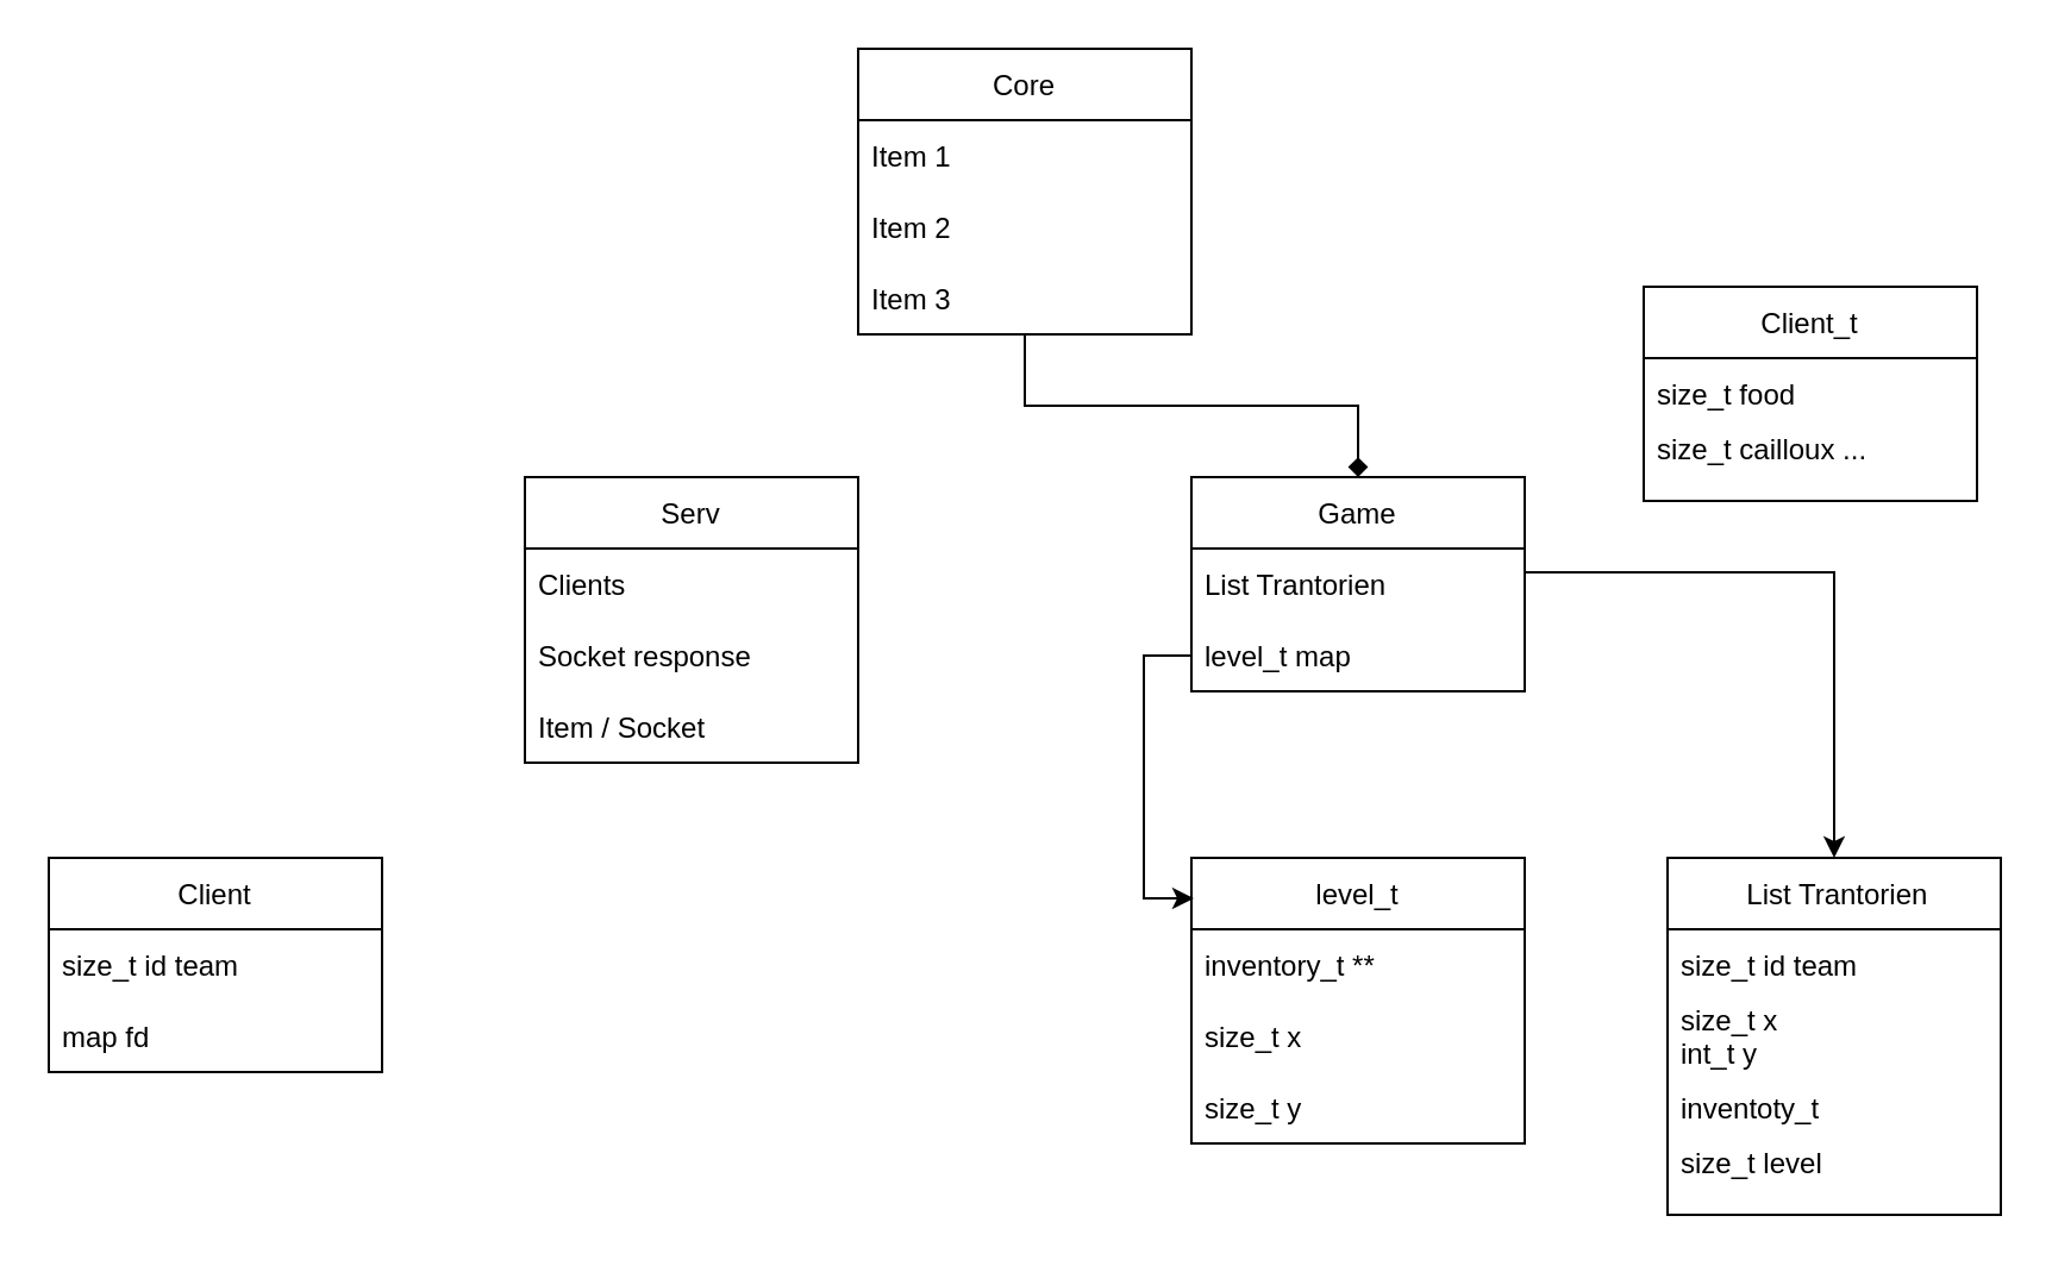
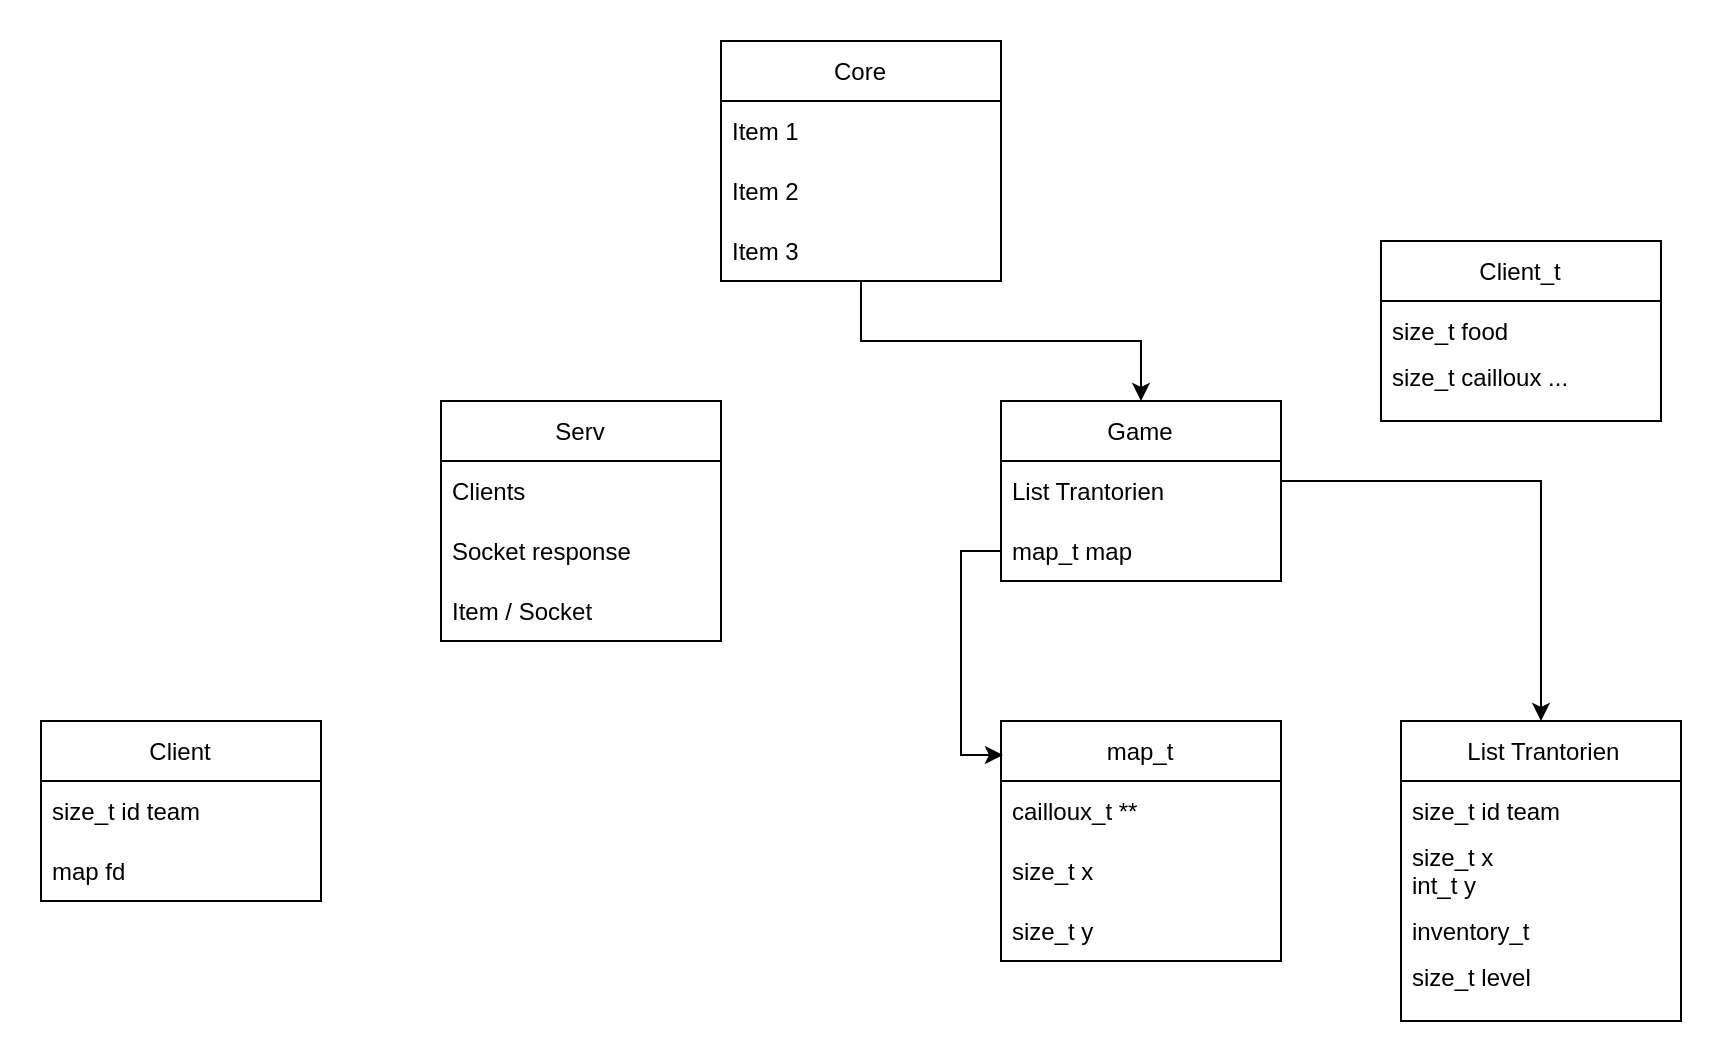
- <mxCell id="2" style="edgeStyle=orthogonalEdgeStyle;rounded=0;orthogonalLoop=1;jettySize=auto;html=1;entryX=0.5;entryY=0;entryDx=0;entryDy=0;endArrow=diamond;" parent="1" source="3" target="11" edge="1"><mxGeometry relative="1" as="geometry" /></mxCell>
+ <mxCell id="2" style="edgeStyle=orthogonalEdgeStyle;rounded=0;orthogonalLoop=1;jettySize=auto;html=1;entryX=0.5;entryY=0;entryDx=0;entryDy=0;" parent="1" source="3" target="11" edge="1"><mxGeometry relative="1" as="geometry" /></mxCell>
- <mxCell id="13" value="level_t map" style="text;strokeColor=none;fillColor=none;align=left;verticalAlign=middle;spacingLeft=4;spacingRight=4;overflow=hidden;points=[[0,0.5],[1,0.5]];portConstraint=eastwest;rotatable=0;" parent="11" vertex="1"><mxGeometry y="60" width="140" height="30" as="geometry" /></mxCell>
+ <mxCell id="13" value="map_t map" style="text;strokeColor=none;fillColor=none;align=left;verticalAlign=middle;spacingLeft=4;spacingRight=4;overflow=hidden;points=[[0,0.5],[1,0.5]];portConstraint=eastwest;rotatable=0;" parent="11" vertex="1"><mxGeometry y="60" width="140" height="30" as="geometry" /></mxCell>
- <mxCell id="23" value="level_t" style="swimlane;fontStyle=0;childLayout=stackLayout;horizontal=1;startSize=30;horizontalStack=0;resizeParent=1;resizeParentMax=0;resizeLast=0;collapsible=1;marginBottom=0;" parent="1" vertex="1"><mxGeometry x="500" y="360" width="140" height="120" as="geometry" /></mxCell>
+ <mxCell id="23" value="map_t" style="swimlane;fontStyle=0;childLayout=stackLayout;horizontal=1;startSize=30;horizontalStack=0;resizeParent=1;resizeParentMax=0;resizeLast=0;collapsible=1;marginBottom=0;" parent="1" vertex="1"><mxGeometry x="500" y="360" width="140" height="120" as="geometry" /></mxCell>
- <mxCell id="24" value="inventory_t **" style="text;strokeColor=none;fillColor=none;align=left;verticalAlign=middle;spacingLeft=4;spacingRight=4;overflow=hidden;points=[[0,0.5],[1,0.5]];portConstraint=eastwest;rotatable=0;" parent="23" vertex="1"><mxGeometry y="30" width="140" height="30" as="geometry" /></mxCell>
+ <mxCell id="24" value="cailloux_t **" style="text;strokeColor=none;fillColor=none;align=left;verticalAlign=middle;spacingLeft=4;spacingRight=4;overflow=hidden;points=[[0,0.5],[1,0.5]];portConstraint=eastwest;rotatable=0;" parent="23" vertex="1"><mxGeometry y="30" width="140" height="30" as="geometry" /></mxCell>
- <mxCell id="21" value="inventoty_t" style="text;strokeColor=none;fillColor=none;align=left;verticalAlign=middle;spacingLeft=4;spacingRight=4;overflow=hidden;points=[[0,0.5],[1,0.5]];portConstraint=eastwest;rotatable=0;" parent="18" vertex="1"><mxGeometry y="90" width="140" height="30" as="geometry" /></mxCell>
+ <mxCell id="21" value="inventory_t" style="text;strokeColor=none;fillColor=none;align=left;verticalAlign=middle;spacingLeft=4;spacingRight=4;overflow=hidden;points=[[0,0.5],[1,0.5]];portConstraint=eastwest;rotatable=0;" parent="18" vertex="1"><mxGeometry y="90" width="140" height="30" as="geometry" /></mxCell>
